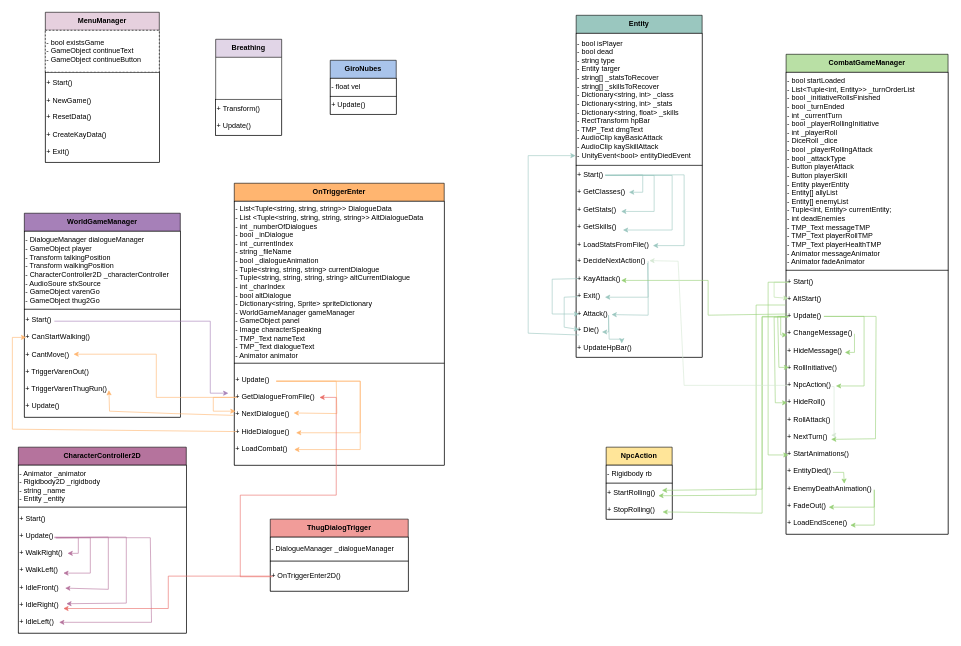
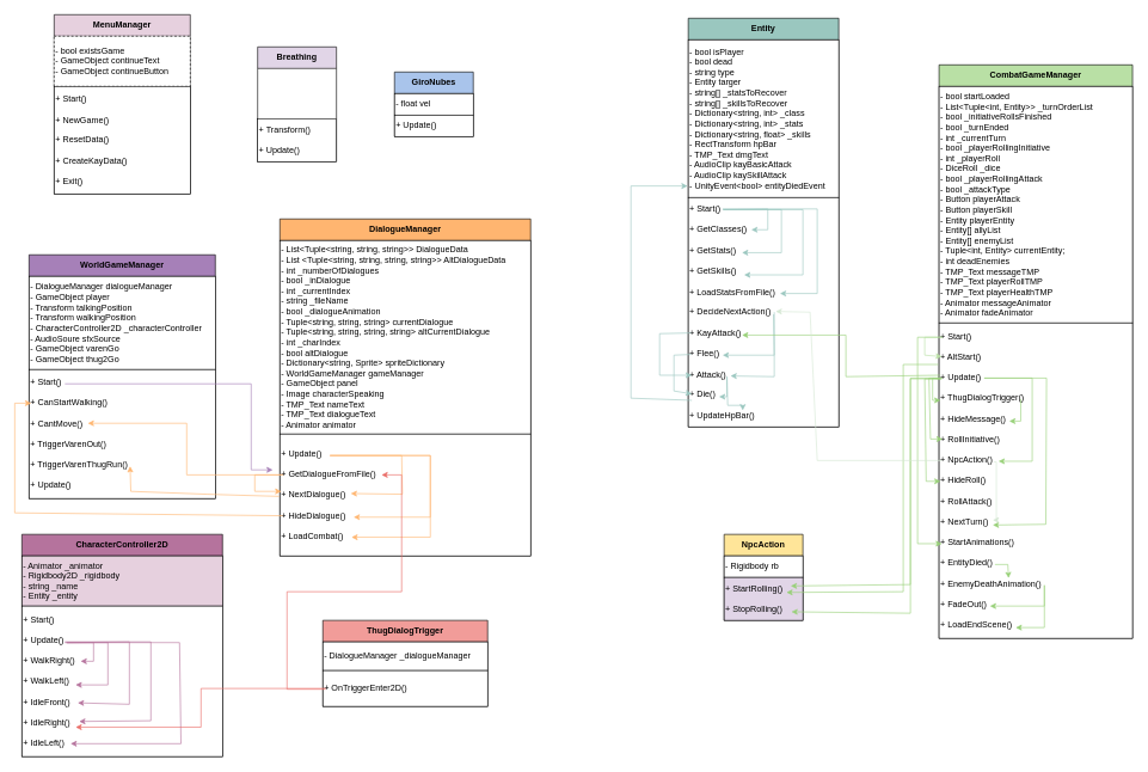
- <mxCell id="14" value="OnTriggerEnter" style="swimlane;whiteSpace=wrap;html=1;startSize=30;fillColor=#FFB570;" vertex="1" parent="1"><mxGeometry x="390" y="305" width="350" height="470" as="geometry" /></mxCell>
+ <mxCell id="14" value="DialogueManager" style="swimlane;whiteSpace=wrap;html=1;startSize=30;fillColor=#FFB570;" vertex="1" parent="1"><mxGeometry x="390" y="305" width="350" height="470" as="geometry" /></mxCell>
- <mxCell id="29" value="+ Start()&lt;br&gt;&lt;br&gt;+ GetClasses()&lt;br&gt;&lt;br&gt;+ GetStats()&lt;br&gt;&lt;br&gt;+ GetSkills()&lt;br&gt;&lt;br&gt;+ LoadStatsFromFile()&lt;br&gt;&lt;br&gt;+ DecideNextAction()&lt;br&gt;&lt;br&gt;+ KayAttack()&lt;br&gt;&lt;br&gt;+ Exit()&lt;br&gt;&lt;br&gt;+ Attack()&lt;br&gt;&lt;br&gt;+ Die()&lt;br&gt;&lt;br&gt;+ UpdateHpBar()&lt;br&gt;" style="rounded=0;whiteSpace=wrap;html=1;align=left;" vertex="1" parent="27"><mxGeometry y="250" width="210" height="320" as="geometry" /></mxCell>
+ <mxCell id="29" value="+ Start()&lt;br&gt;&lt;br&gt;+ GetClasses()&lt;br&gt;&lt;br&gt;+ GetStats()&lt;br&gt;&lt;br&gt;+ GetSkills()&lt;br&gt;&lt;br&gt;+ LoadStatsFromFile()&lt;br&gt;&lt;br&gt;+ DecideNextAction()&lt;br&gt;&lt;br&gt;+ KayAttack()&lt;br&gt;&lt;br&gt;+ Flee()&lt;br&gt;&lt;br&gt;+ Attack()&lt;br&gt;&lt;br&gt;+ Die()&lt;br&gt;&lt;br&gt;+ UpdateHpBar()&lt;br&gt;" style="rounded=0;whiteSpace=wrap;html=1;align=left;" vertex="1" parent="27"><mxGeometry y="250" width="210" height="320" as="geometry" /></mxCell>
- <mxCell id="36" value="+ Start()&lt;br&gt;&lt;br&gt;+ AltStart()&lt;br&gt;&lt;br&gt;+ Update()&lt;br&gt;&lt;br&gt;+ ChangeMessage()&lt;br&gt;&lt;br&gt;+ HideMessage()&lt;br&gt;&lt;br&gt;+ RollInitiative()&lt;br&gt;&lt;br&gt;+ NpcAction()&lt;br&gt;&lt;br&gt;+ HideRoll()&lt;br&gt;&lt;br&gt;+ RollAttack()&lt;br&gt;&lt;br&gt;+ NextTurn()&lt;br&gt;&lt;br&gt;+ StartAnimations()&lt;br&gt;&lt;br&gt;+ EntityDied()&lt;br&gt;&lt;br&gt;+ EnemyDeathAnimation()&lt;br&gt;&lt;br&gt;+ FadeOut()&lt;br&gt;&lt;br&gt;+ LoadEndScene()" style="rounded=0;whiteSpace=wrap;html=1;align=left;" vertex="1" parent="34"><mxGeometry y="360" width="270" height="440" as="geometry" /></mxCell>
+ <mxCell id="36" value="+ Start()&lt;br&gt;&lt;br&gt;+ AltStart()&lt;br&gt;&lt;br&gt;+ Update()&lt;br&gt;&lt;br&gt;+ ThugDialogTrigger()&lt;br&gt;&lt;br&gt;+ HideMessage()&lt;br&gt;&lt;br&gt;+ RollInitiative()&lt;br&gt;&lt;br&gt;+ NpcAction()&lt;br&gt;&lt;br&gt;+ HideRoll()&lt;br&gt;&lt;br&gt;+ RollAttack()&lt;br&gt;&lt;br&gt;+ NextTurn()&lt;br&gt;&lt;br&gt;+ StartAnimations()&lt;br&gt;&lt;br&gt;+ EntityDied()&lt;br&gt;&lt;br&gt;+ EnemyDeathAnimation()&lt;br&gt;&lt;br&gt;+ FadeOut()&lt;br&gt;&lt;br&gt;+ LoadEndScene()" style="rounded=0;whiteSpace=wrap;html=1;align=left;" vertex="1" parent="34"><mxGeometry y="360" width="270" height="440" as="geometry" /></mxCell>
- <mxCell id="21" value="- Animator _animator&lt;br&gt;- Rigidbody2D _rigidbody&lt;br&gt;- string _name&lt;br&gt;- Entity _entity" style="rounded=0;whiteSpace=wrap;html=1;align=left;" vertex="1" parent="20"><mxGeometry y="30" width="280" height="70" as="geometry" /></mxCell>
+ <mxCell id="21" value="- Animator _animator&lt;br&gt;- Rigidbody2D _rigidbody&lt;br&gt;- string _name&lt;br&gt;- Entity _entity" style="rounded=0;whiteSpace=wrap;html=1;align=left;fillColor=#e6d0de;" vertex="1" parent="20"><mxGeometry y="30" width="280" height="70" as="geometry" /></mxCell>
- <mxCell id="33" value="+ StartRolling()&lt;br&gt;&lt;br&gt;+ StopRolling()" style="rounded=0;whiteSpace=wrap;html=1;align=left;" vertex="1" parent="31"><mxGeometry y="60" width="110" height="60" as="geometry" /></mxCell>
+ <mxCell id="33" value="+ StartRolling()&lt;br&gt;&lt;br&gt;+ StopRolling()" style="rounded=0;whiteSpace=wrap;html=1;align=left;fillColor=#e1d5e7;" vertex="1" parent="31"><mxGeometry y="60" width="110" height="60" as="geometry" /></mxCell>
